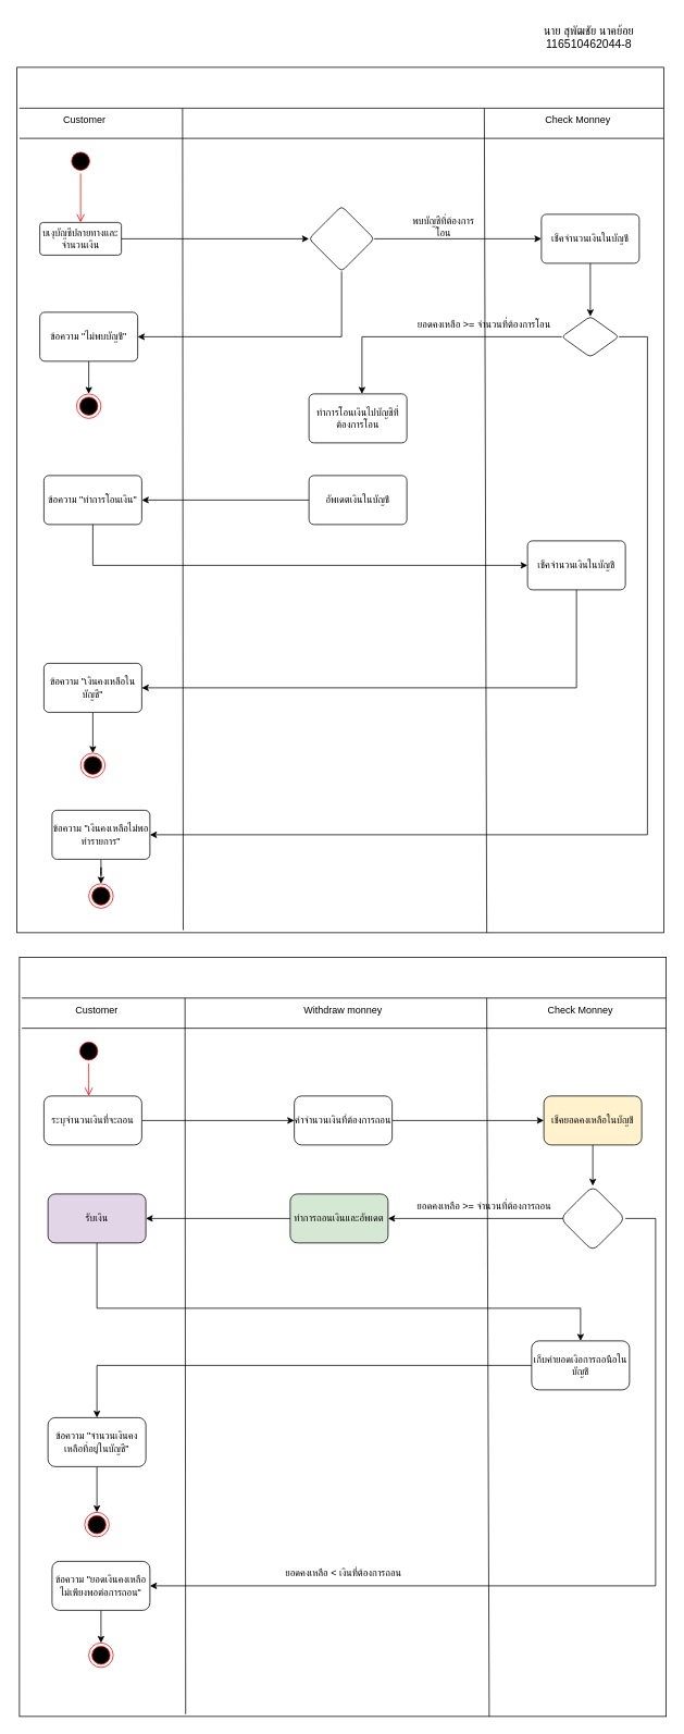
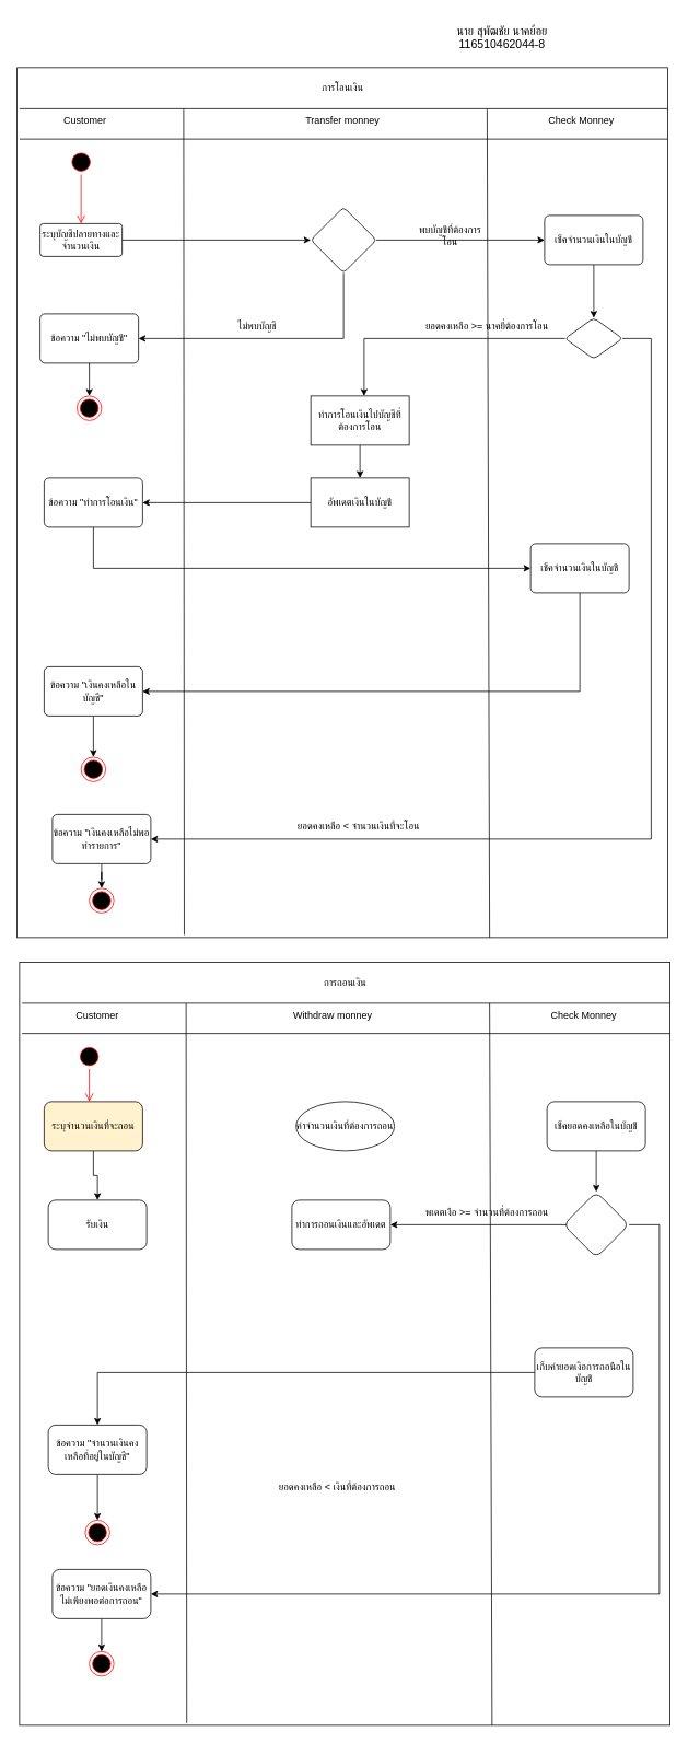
- <mxCell id="50" value="นาย สุพัฒชัย นาคย้อย&lt;div&gt;116510462044-8&lt;/div&gt;" style="text;html=1;align=center;verticalAlign=middle;resizable=0;points=[];autosize=1;strokeColor=none;fillColor=none;fontSize=14;" vertex="1" parent="1"><mxGeometry x="646" y="20" width="150" height="50" as="geometry" /></mxCell>
+ <mxCell id="50" value="นาย สุพัฒชัย นาคย้อย&lt;div&gt;116510462044-8&lt;/div&gt;" style="text;html=1;align=center;verticalAlign=middle;resizable=0;points=[];autosize=1;strokeColor=none;fillColor=none;fontSize=14;" vertex="1" parent="1"><mxGeometry x="536" y="20" width="150" height="50" as="geometry" /></mxCell>
+ <mxCell id="4" value="การโอนเงิน" style="text;html=1;align=center;verticalAlign=middle;whiteSpace=wrap;rounded=0;" parent="1" vertex="1"><mxGeometry x="387" y="92" width="60" height="30" as="geometry" /></mxCell>
+ <mxCell id="7" value="Transfer monney" style="text;html=1;align=center;verticalAlign=middle;whiteSpace=wrap;rounded=0;" parent="1" vertex="1"><mxGeometry x="359" y="132" width="116" height="30" as="geometry" /></mxCell>
- <mxCell id="76" value="พบบัญชีที่ต้องการโอน" style="text;html=1;align=center;verticalAlign=middle;whiteSpace=wrap;rounded=0;" vertex="1" parent="1"><mxGeometry x="503" y="262" width="80" height="30" as="geometry" /></mxCell>
+ <mxCell id="76" value="พบบัญชีที่ต้องการโอน" style="text;html=1;align=center;verticalAlign=middle;whiteSpace=wrap;rounded=0;" vertex="1" parent="1"><mxGeometry x="508" y="272" width="80" height="30" as="geometry" /></mxCell>
- <mxCell id="23" value="บเงุบัญชีปลายทางและจำนวนเงิน" style="rounded=1;arcSize=10;whiteSpace=wrap;html=1;align=center;" parent="1" vertex="1"><mxGeometry x="48" y="272" width="100" height="40" as="geometry" /></mxCell>
+ <mxCell id="23" value="ระบุบัญชีปลายทางและจำนวนเงิน" style="rounded=1;arcSize=10;whiteSpace=wrap;html=1;align=center;" parent="1" vertex="1"><mxGeometry x="48" y="272" width="100" height="40" as="geometry" /></mxCell>
+ <mxCell id="77" value="ไม่พบบัญชี" style="text;html=1;align=center;verticalAlign=middle;whiteSpace=wrap;rounded=0;" vertex="1" parent="1"><mxGeometry x="283" y="382" width="60" height="30" as="geometry" /></mxCell>
- <mxCell id="78" value="ยอดคงเหลือ &amp;gt;= จำนวนที่ต้องการโอน" style="text;html=1;align=center;verticalAlign=middle;whiteSpace=wrap;rounded=0;" vertex="1" parent="1"><mxGeometry x="483" y="382" width="220" height="30" as="geometry" /></mxCell>
+ <mxCell id="78" value="ยอดคงเหลือ &amp;gt;= นาคยี่ต้องการโอน" style="text;html=1;align=center;verticalAlign=middle;whiteSpace=wrap;rounded=0;" vertex="1" parent="1"><mxGeometry x="483" y="382" width="220" height="30" as="geometry" /></mxCell>
- <mxCell id="35" value="ทำการโอนเงินไปบัญชีที่ต้องการโอน" style="whiteSpace=wrap;html=1;rounded=1;arcSize=10;" parent="1" vertex="1"><mxGeometry x="378" y="482" width="120" height="60" as="geometry" /></mxCell>
+ <mxCell id="35" value="ทำการโอนเงินไปบัญชีที่ต้องการโอน" style="whiteSpace=wrap;html=1;arcSize=10;rounded=0;" parent="1" vertex="1"><mxGeometry x="378" y="482" width="120" height="60" as="geometry" /></mxCell>
+ <mxCell id="34" value="" style="edgeStyle=orthogonalEdgeStyle;rounded=0;orthogonalLoop=1;jettySize=auto;html=1;" edge="1" parent="1" source="35" target="38"><mxGeometry relative="1" as="geometry" /></mxCell>
- <mxCell id="38" value="อัพเดตเงินในบัญชี" style="whiteSpace=wrap;html=1;rounded=1;arcSize=10;" vertex="1" parent="1"><mxGeometry x="378" y="582" width="120" height="60" as="geometry" /></mxCell>
+ <mxCell id="38" value="อัพเดตเงินในบัญชี" style="whiteSpace=wrap;html=1;arcSize=10;rounded=0;" vertex="1" parent="1"><mxGeometry x="378" y="582" width="120" height="60" as="geometry" /></mxCell>
+ <mxCell id="79" value="ยอดคงเหลือ &amp;lt; จำนวนเงินที่จะโอน" style="text;html=1;align=center;verticalAlign=middle;whiteSpace=wrap;rounded=0;" vertex="1" parent="1"><mxGeometry x="339.5" y="992" width="193" height="30" as="geometry" /></mxCell>
+ <mxCell id="13" value="การถอนเงิน" style="text;html=1;align=center;verticalAlign=middle;whiteSpace=wrap;rounded=0;" parent="1" vertex="1"><mxGeometry x="390" y="1182" width="60" height="30" as="geometry" /></mxCell>
- <mxCell id="16" value="Withdraw monney" style="text;html=1;align=center;verticalAlign=middle;whiteSpace=wrap;rounded=0;" parent="1" vertex="1"><mxGeometry x="362" y="1222" width="116" height="30" as="geometry" /></mxCell>
+ <mxCell id="16" value="Withdraw monney" style="text;html=1;align=center;verticalAlign=middle;whiteSpace=wrap;rounded=0;" parent="1" vertex="1"><mxGeometry x="347" y="1222" width="116" height="30" as="geometry" /></mxCell>
- <mxCell id="54" value="ระบุจำนวนเงินที่จะถอน" style="rounded=1;whiteSpace=wrap;html=1;" vertex="1" parent="1"><mxGeometry x="53" y="1342" width="120" height="60" as="geometry" /></mxCell>
+ <mxCell id="54" value="ระบุจำนวนเงินที่จะถอน" style="rounded=1;whiteSpace=wrap;html=1;fillColor=#fff2cc;" vertex="1" parent="1"><mxGeometry x="53" y="1342" width="120" height="60" as="geometry" /></mxCell>
- <mxCell id="53" value="" style="edgeStyle=orthogonalEdgeStyle;rounded=0;orthogonalLoop=1;jettySize=auto;html=1;" edge="1" parent="1" source="54" target="56"><mxGeometry relative="1" as="geometry" /></mxCell>
+ <mxCell id="53" value="" style="edgeStyle=orthogonalEdgeStyle;rounded=0;orthogonalLoop=1;jettySize=auto;html=1;" edge="1" parent="1" source="54" target="65"><mxGeometry relative="1" as="geometry" /></mxCell>
- <mxCell id="56" value="ค่าจำนวนเงินที่ต้องการถอน" style="whiteSpace=wrap;html=1;rounded=1;" vertex="1" parent="1"><mxGeometry x="360" y="1342" width="120" height="60" as="geometry" /></mxCell>
+ <mxCell id="56" value="ค่าจำนวนเงินที่ต้องการถอน" style="ellipse;whiteSpace=wrap;html=1;" vertex="1" parent="1"><mxGeometry x="360" y="1342" width="120" height="60" as="geometry" /></mxCell>
- <mxCell id="55" value="" style="edgeStyle=orthogonalEdgeStyle;rounded=0;orthogonalLoop=1;jettySize=auto;html=1;" edge="1" parent="1" source="56" target="58"><mxGeometry relative="1" as="geometry" /></mxCell>
- <mxCell id="58" value="เช็คยอดคงเหลือในบัญชี" style="whiteSpace=wrap;html=1;rounded=1;fillColor=#fff2cc;" vertex="1" parent="1"><mxGeometry x="666" y="1342" width="120" height="60" as="geometry" /></mxCell>
+ <mxCell id="58" value="เช็คยอดคงเหลือในบัญชี" style="whiteSpace=wrap;html=1;rounded=1;" vertex="1" parent="1"><mxGeometry x="666" y="1342" width="120" height="60" as="geometry" /></mxCell>
- <mxCell id="74" value="ยอดคงเหลือ &amp;gt;= จำนวนที่ต้องการถอน" style="text;html=1;align=center;verticalAlign=middle;whiteSpace=wrap;rounded=0;" vertex="1" parent="1"><mxGeometry x="478" y="1462" width="230" height="30" as="geometry" /></mxCell>
+ <mxCell id="74" value="พเดตเงือ &amp;gt;= จำนวนที่ต้องการถอน" style="text;html=1;align=center;verticalAlign=middle;whiteSpace=wrap;rounded=0;" vertex="1" parent="1"><mxGeometry x="478" y="1462" width="230" height="30" as="geometry" /></mxCell>
- <mxCell id="65" value="รับเงิน" style="whiteSpace=wrap;html=1;rounded=1;fillColor=#e1d5e7;" vertex="1" parent="1"><mxGeometry x="58" y="1462" width="120" height="60" as="geometry" /></mxCell>
+ <mxCell id="65" value="รับเงิน" style="whiteSpace=wrap;html=1;rounded=1;" vertex="1" parent="1"><mxGeometry x="58" y="1462" width="120" height="60" as="geometry" /></mxCell>
- <mxCell id="62" value="" style="edgeStyle=orthogonalEdgeStyle;rounded=0;orthogonalLoop=1;jettySize=auto;html=1;" edge="1" parent="1" source="63" target="65"><mxGeometry relative="1" as="geometry" /></mxCell>
- <mxCell id="63" value="ทำการถอนเงินและอัพเดต" style="whiteSpace=wrap;html=1;rounded=1;fillColor=#d5e8d4;" vertex="1" parent="1"><mxGeometry x="355" y="1462" width="120" height="60" as="geometry" /></mxCell>
+ <mxCell id="63" value="ทำการถอนเงินและอัพเดต" style="whiteSpace=wrap;html=1;rounded=1;" vertex="1" parent="1"><mxGeometry x="355" y="1462" width="120" height="60" as="geometry" /></mxCell>
- <mxCell id="64" value="" style="edgeStyle=orthogonalEdgeStyle;rounded=0;orthogonalLoop=1;jettySize=auto;html=1;" edge="1" parent="1" source="65" target="67"><mxGeometry relative="1" as="geometry"><Array as="points"><mxPoint x="118" y="1602" /><mxPoint x="711" y="1602" /></Array></mxGeometry></mxCell>
- <mxCell id="75" value="ยอดคงเหลือ &amp;lt; เงินที่ต้องการถอน" style="text;html=1;align=center;verticalAlign=middle;whiteSpace=wrap;rounded=0;" vertex="1" parent="1"><mxGeometry x="307.5" y="1912" width="225" height="30" as="geometry" /></mxCell>
+ <mxCell id="75" value="ยอดคงเหลือ &amp;lt; เงินที่ต้องการถอน" style="text;html=1;align=center;verticalAlign=middle;whiteSpace=wrap;rounded=0;" vertex="1" parent="1"><mxGeometry x="297.5" y="1797" width="225" height="30" as="geometry" /></mxCell>
